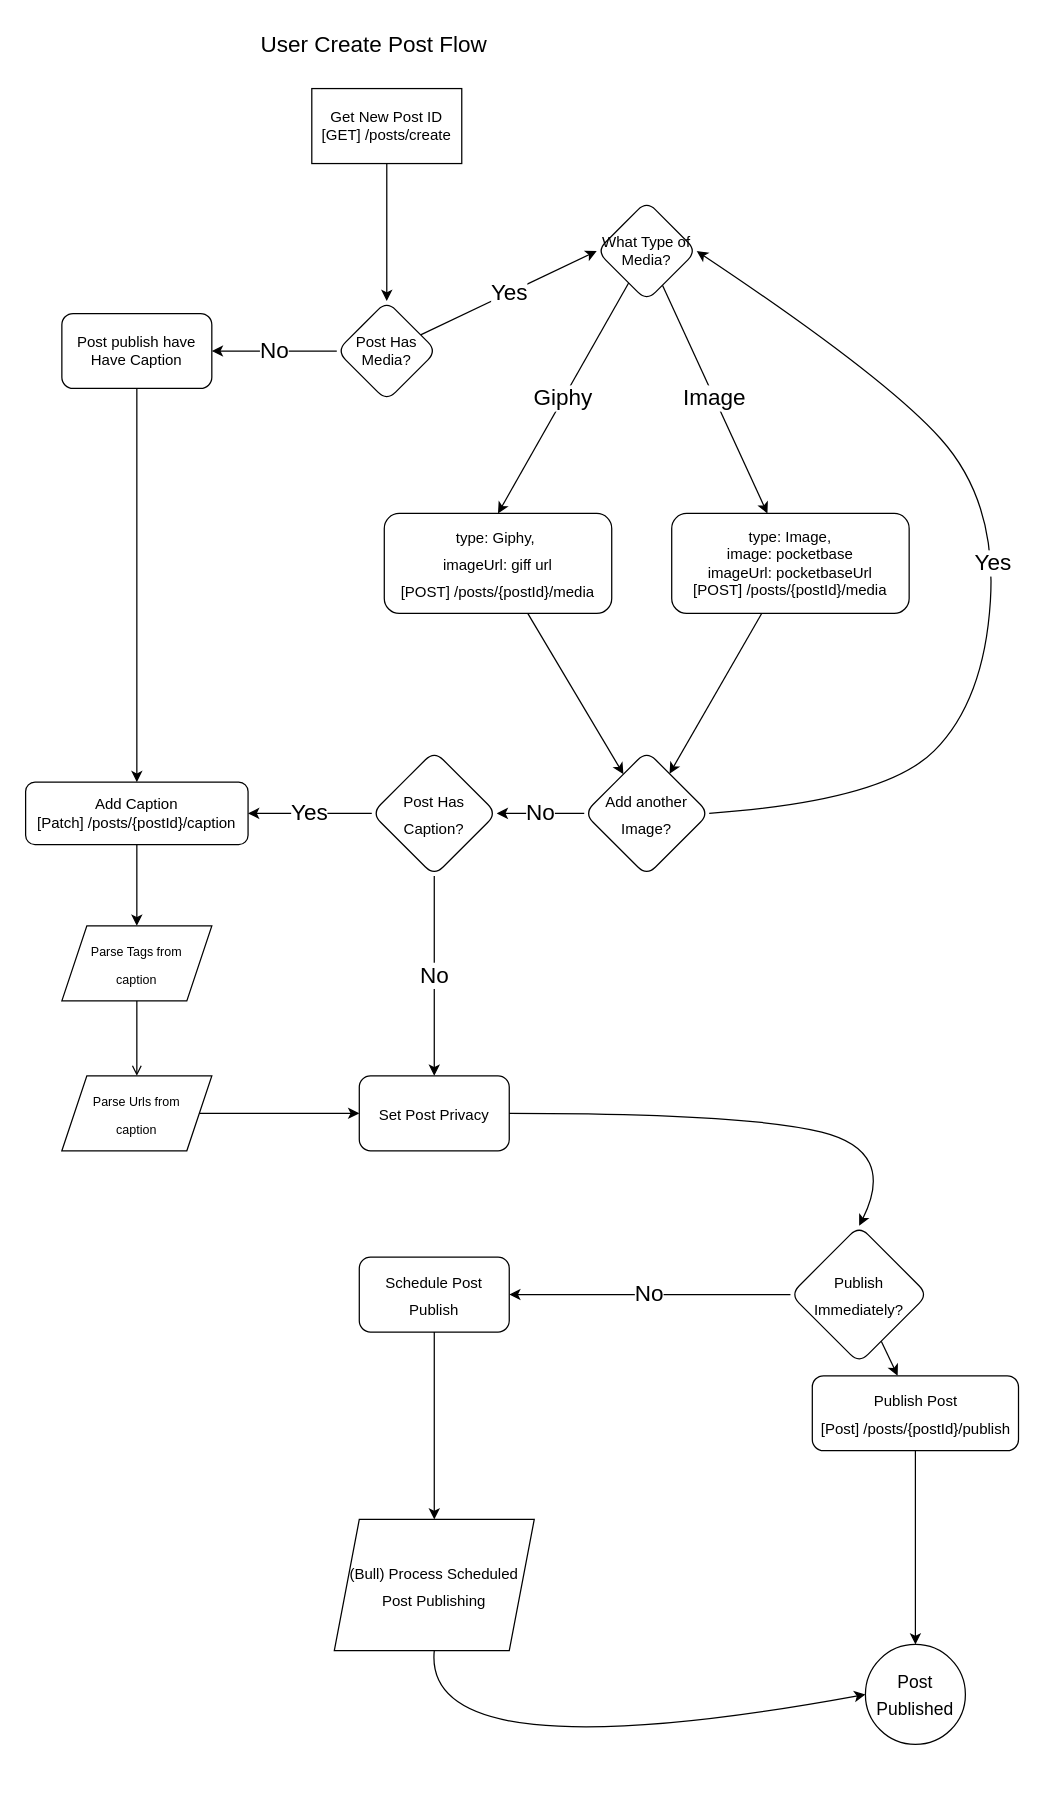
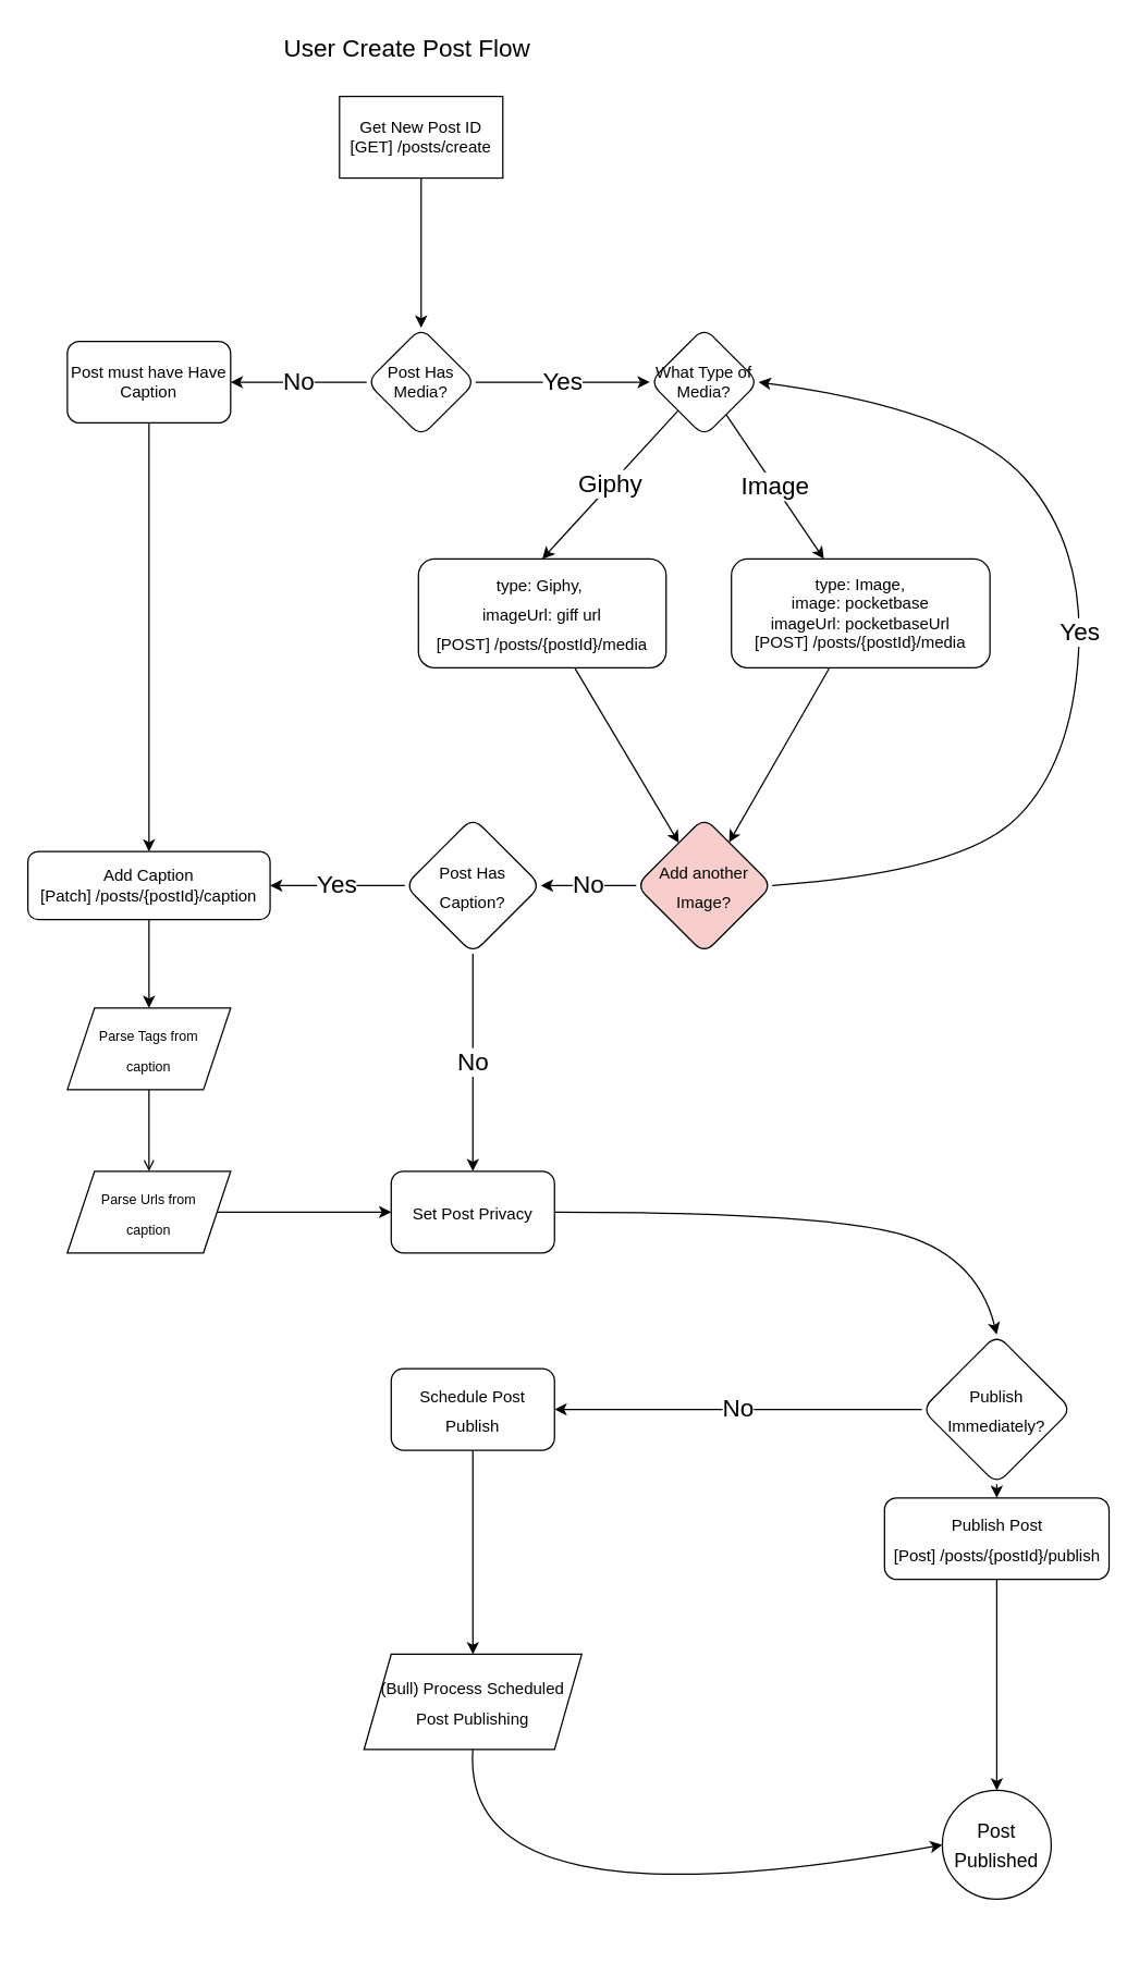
- <mxCell id="12" value="What Type of Media?" style="rhombus;whiteSpace=wrap;html=1;rounded=1;" parent="1" vertex="1"><mxGeometry x="477" y="160" width="80" height="80" as="geometry" /></mxCell>
+ <mxCell id="12" value="What Type of Media?" style="rhombus;whiteSpace=wrap;html=1;rounded=1;" parent="1" vertex="1"><mxGeometry x="477" y="240" width="80" height="80" as="geometry" /></mxCell>
- <mxCell id="9" value="Post publish have Have Caption" style="whiteSpace=wrap;html=1;rounded=1;" parent="1" vertex="1"><mxGeometry x="49" y="250" width="120" height="60" as="geometry" /></mxCell>
+ <mxCell id="9" value="Post must have Have Caption" style="whiteSpace=wrap;html=1;rounded=1;" parent="1" vertex="1"><mxGeometry x="49" y="250" width="120" height="60" as="geometry" /></mxCell>
- <mxCell id="18" value="&lt;font style=&quot;font-size: 12px;&quot;&gt;Add another Image?&lt;/font&gt;" style="rhombus;whiteSpace=wrap;html=1;fontSize=18;rounded=1;" parent="1" vertex="1"><mxGeometry x="467" y="600" width="100" height="100" as="geometry" /></mxCell>
+ <mxCell id="18" value="&lt;font style=&quot;font-size: 12px;&quot;&gt;Add another Image?&lt;/font&gt;" style="rhombus;whiteSpace=wrap;html=1;fontSize=18;rounded=1;fillColor=#f8cecc;" parent="1" vertex="1"><mxGeometry x="467" y="600" width="100" height="100" as="geometry" /></mxCell>
- <mxCell id="32" value="&lt;font style=&quot;font-size: 12px;&quot;&gt;Publish &lt;br&gt;Immediately?&lt;/font&gt;" style="rhombus;whiteSpace=wrap;html=1;fontSize=18;rounded=1;" parent="1" vertex="1"><mxGeometry x="632" y="980" width="110" height="110" as="geometry" /></mxCell>
+ <mxCell id="32" value="&lt;font style=&quot;font-size: 12px;&quot;&gt;Publish &lt;br&gt;Immediately?&lt;/font&gt;" style="rhombus;whiteSpace=wrap;html=1;fontSize=18;rounded=1;" parent="1" vertex="1"><mxGeometry x="677" y="980" width="110" height="110" as="geometry" /></mxCell>
- <mxCell id="37" value="&lt;font style=&quot;font-size: 12px;&quot;&gt;(Bull) Process Scheduled Post Publishing&lt;/font&gt;" style="shape=parallelogram;perimeter=parallelogramPerimeter;whiteSpace=wrap;html=1;fixedSize=1;fontSize=18;" parent="1" vertex="1"><mxGeometry x="267" y="1215" width="160" height="105" as="geometry" /></mxCell>
+ <mxCell id="37" value="&lt;font style=&quot;font-size: 12px;&quot;&gt;(Bull) Process Scheduled Post Publishing&lt;/font&gt;" style="shape=parallelogram;perimeter=parallelogramPerimeter;whiteSpace=wrap;html=1;fixedSize=1;fontSize=18;" parent="1" vertex="1"><mxGeometry x="267" y="1215" width="160" height="70" as="geometry" /></mxCell>
